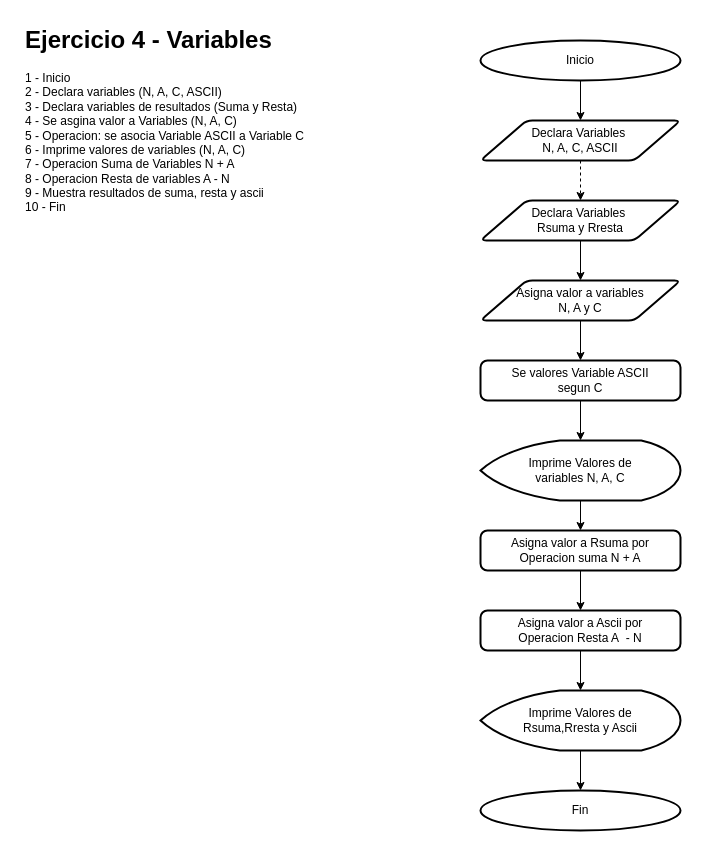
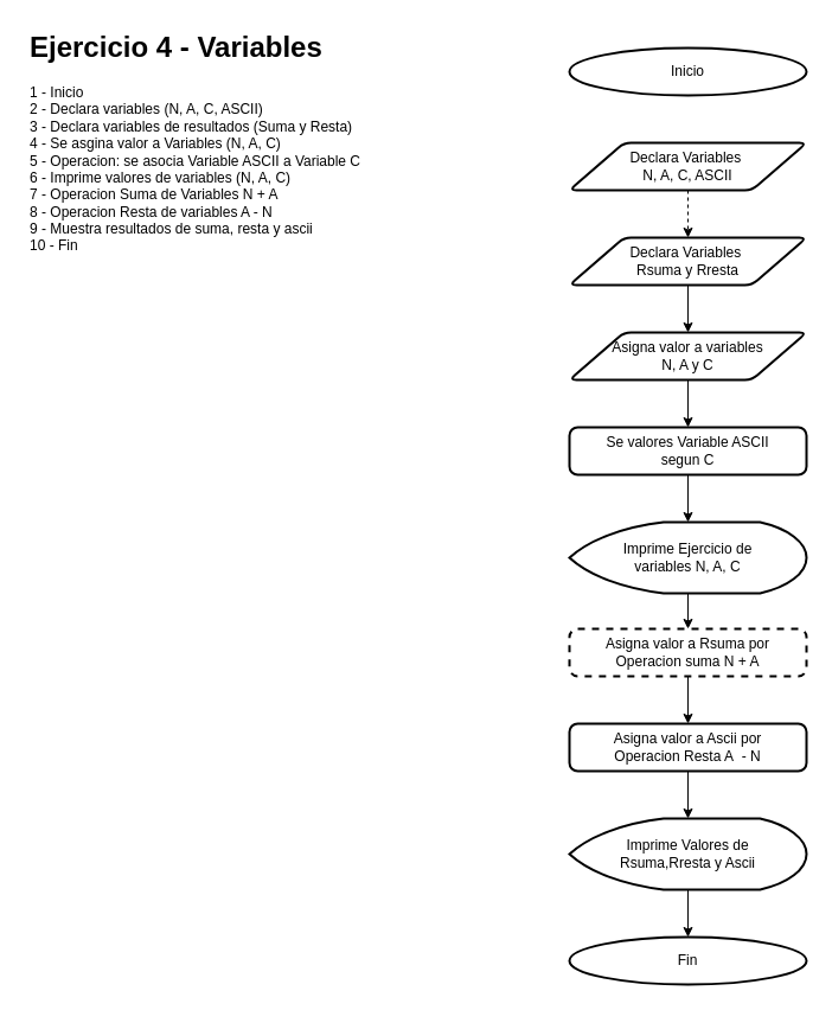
- <mxCell id="3" style="edgeStyle=orthogonalEdgeStyle;rounded=0;orthogonalLoop=1;jettySize=auto;html=1;entryX=0.5;entryY=0;entryDx=0;entryDy=0;" edge="1" parent="1" source="4" target="7"><mxGeometry relative="1" as="geometry" /></mxCell>
- <mxCell id="15" value="Imprime Valores de&lt;br&gt;variables N, A, C" style="strokeWidth=2;html=1;shape=mxgraph.flowchart.display;whiteSpace=wrap;" vertex="1" parent="1"><mxGeometry x="480" y="440" width="200" height="60" as="geometry" /></mxCell>
+ <mxCell id="15" value="Imprime Ejercicio de&lt;br&gt;variables N, A, C" style="strokeWidth=2;html=1;shape=mxgraph.flowchart.display;whiteSpace=wrap;" vertex="1" parent="1"><mxGeometry x="480" y="440" width="200" height="60" as="geometry" /></mxCell>
- <mxCell id="17" value="Asigna valor a Rsuma por&lt;br&gt;Operacion suma N + A" style="rounded=1;whiteSpace=wrap;html=1;absoluteArcSize=1;arcSize=14;strokeWidth=2;" vertex="1" parent="1"><mxGeometry x="480" y="530" width="200" height="40" as="geometry" /></mxCell>
+ <mxCell id="17" value="Asigna valor a Rsuma por&lt;br&gt;Operacion suma N + A" style="rounded=1;whiteSpace=wrap;html=1;absoluteArcSize=1;arcSize=14;strokeWidth=2;dashed=1;" vertex="1" parent="1"><mxGeometry x="480" y="530" width="200" height="40" as="geometry" /></mxCell>
